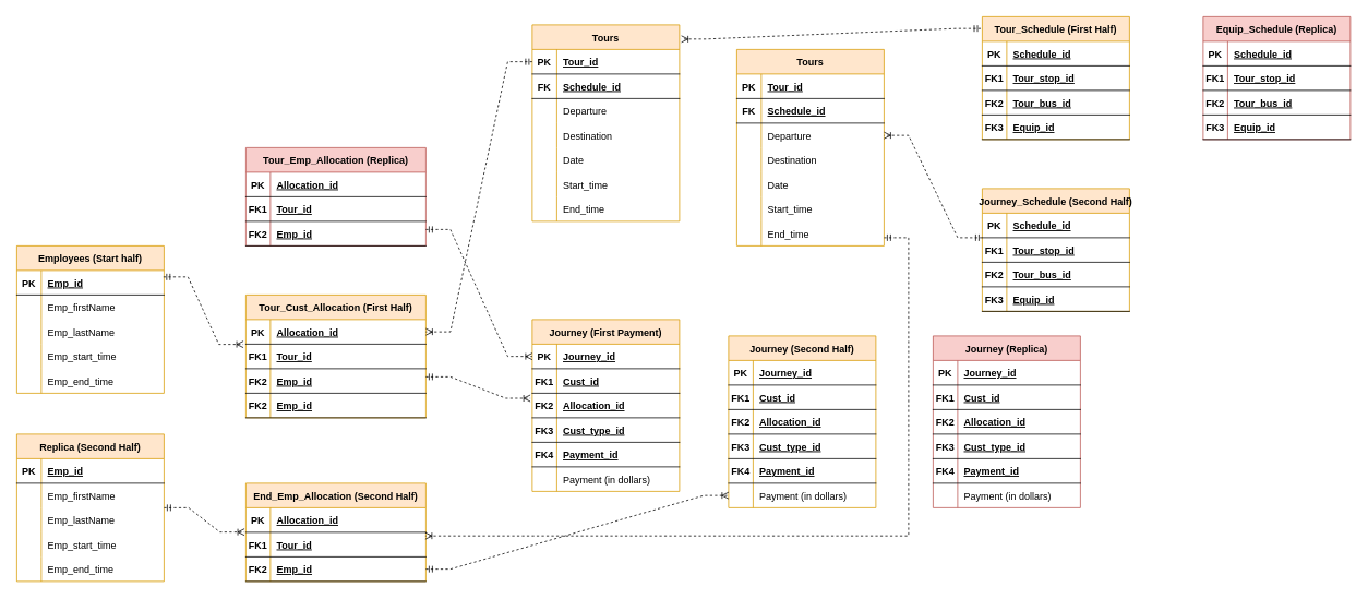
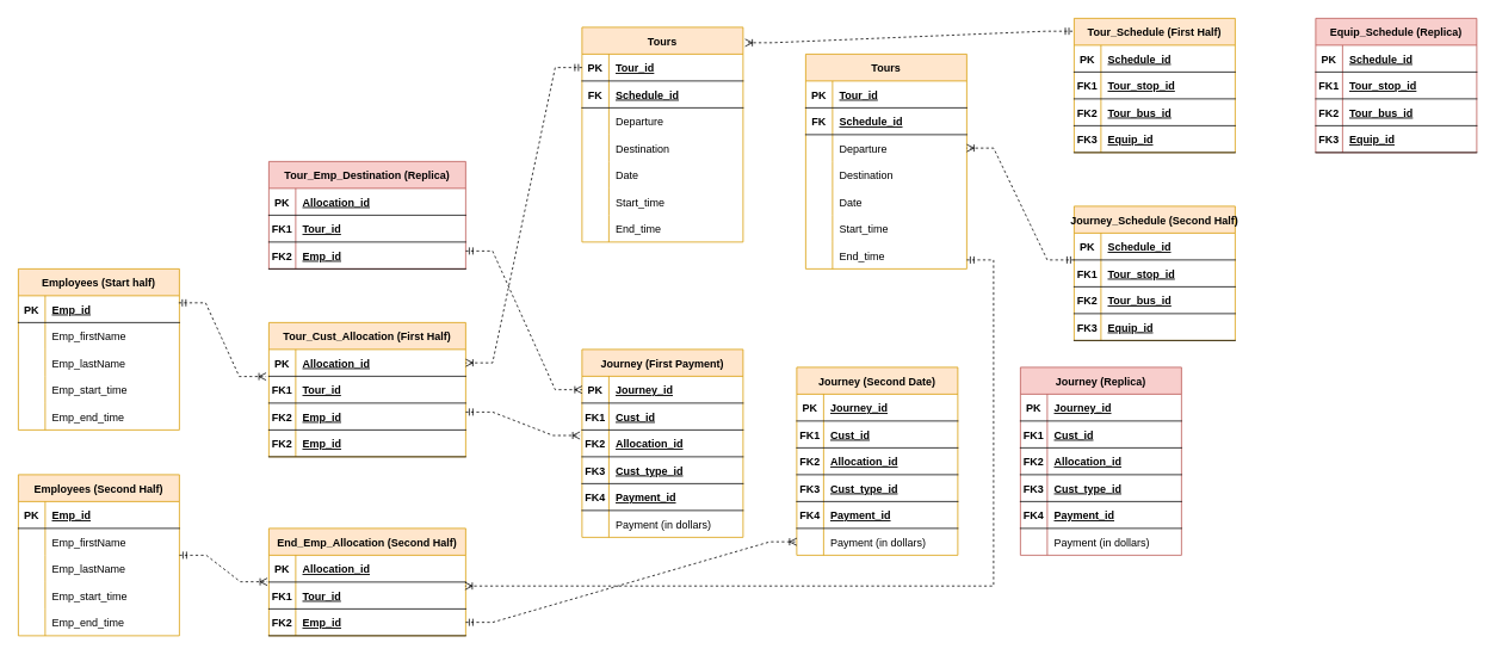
- <mxCell id="98" value="Tour_Emp_Allocation (Replica)" style="shape=table;startSize=30;container=1;collapsible=1;childLayout=tableLayout;fixedRows=1;rowLines=0;fontStyle=1;align=center;resizeLast=1;fillColor=#f8cecc;strokeColor=#b85450;" vertex="1" parent="1"><mxGeometry x="300" y="180" width="220" height="120" as="geometry" /></mxCell>
+ <mxCell id="98" value="Tour_Emp_Destination (Replica)" style="shape=table;startSize=30;container=1;collapsible=1;childLayout=tableLayout;fixedRows=1;rowLines=0;fontStyle=1;align=center;resizeLast=1;fillColor=#f8cecc;strokeColor=#b85450;" vertex="1" parent="1"><mxGeometry x="300" y="180" width="220" height="120" as="geometry" /></mxCell>
- <mxCell id="21" value="Journey (Second Half)" style="shape=table;startSize=30;container=1;collapsible=1;childLayout=tableLayout;fixedRows=1;rowLines=0;fontStyle=1;align=center;resizeLast=1;fillColor=#ffe6cc;strokeColor=#d79b00;" vertex="1" parent="1"><mxGeometry x="890" y="410" width="180" height="210" as="geometry" /></mxCell>
+ <mxCell id="21" value="Journey (Second Date)" style="shape=table;startSize=30;container=1;collapsible=1;childLayout=tableLayout;fixedRows=1;rowLines=0;fontStyle=1;align=center;resizeLast=1;fillColor=#ffe6cc;strokeColor=#d79b00;" vertex="1" parent="1"><mxGeometry x="890" y="410" width="180" height="210" as="geometry" /></mxCell>
- <mxCell id="147" value="Replica (Second Half)" style="shape=table;startSize=30;container=1;collapsible=1;childLayout=tableLayout;fixedRows=1;rowLines=0;fontStyle=1;align=center;resizeLast=1;fillColor=#ffe6cc;strokeColor=#d79b00;" vertex="1" parent="1"><mxGeometry x="20" y="530" width="180" height="180" as="geometry" /></mxCell>
+ <mxCell id="147" value="Employees (Second Half)" style="shape=table;startSize=30;container=1;collapsible=1;childLayout=tableLayout;fixedRows=1;rowLines=0;fontStyle=1;align=center;resizeLast=1;fillColor=#ffe6cc;strokeColor=#d79b00;" vertex="1" parent="1"><mxGeometry x="20" y="530" width="180" height="180" as="geometry" /></mxCell>
